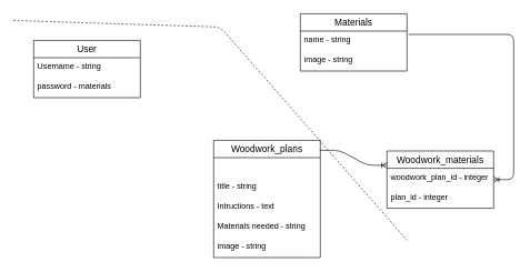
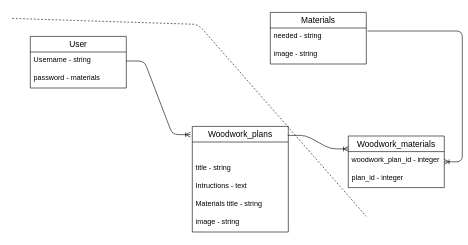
- <mxCell id="14" value="name - string" style="text;spacingLeft=4;spacingRight=4;overflow=hidden;rotatable=0;points=[[0,0.5],[1,0.5]];portConstraint=eastwest;fontSize=12;" vertex="1" parent="13"><mxGeometry y="26" width="160" height="30" as="geometry" /></mxCell>
+ <mxCell id="14" value="needed - string" style="text;spacingLeft=4;spacingRight=4;overflow=hidden;rotatable=0;points=[[0,0.5],[1,0.5]];portConstraint=eastwest;fontSize=12;" vertex="1" parent="13"><mxGeometry y="26" width="160" height="30" as="geometry" /></mxCell>
+ <mxCell id="16" value="" style="edgeStyle=entityRelationEdgeStyle;fontSize=12;html=1;endArrow=ERoneToMany;exitX=1;exitY=0.5;exitDx=0;exitDy=0;entryX=-0.019;entryY=0.078;entryDx=0;entryDy=0;entryPerimeter=0;" edge="1" parent="1" source="3" target="5"><mxGeometry width="100" height="100" relative="1" as="geometry"><mxPoint x="230" y="146" as="sourcePoint" /><mxPoint x="330" y="46" as="targetPoint" /></mxGeometry></mxCell>
- <mxCell id="11" value="Materials needed - string&#10;" style="text;strokeColor=none;fillColor=none;spacingLeft=4;spacingRight=4;overflow=hidden;rotatable=0;points=[[0,0.5],[1,0.5]];portConstraint=eastwest;fontSize=12;" vertex="1" parent="5"><mxGeometry y="116" width="160" height="30" as="geometry" /></mxCell>
+ <mxCell id="11" value="Materials title - string&#10;" style="text;strokeColor=none;fillColor=none;spacingLeft=4;spacingRight=4;overflow=hidden;rotatable=0;points=[[0,0.5],[1,0.5]];portConstraint=eastwest;fontSize=12;" vertex="1" parent="5"><mxGeometry y="116" width="160" height="30" as="geometry" /></mxCell>
